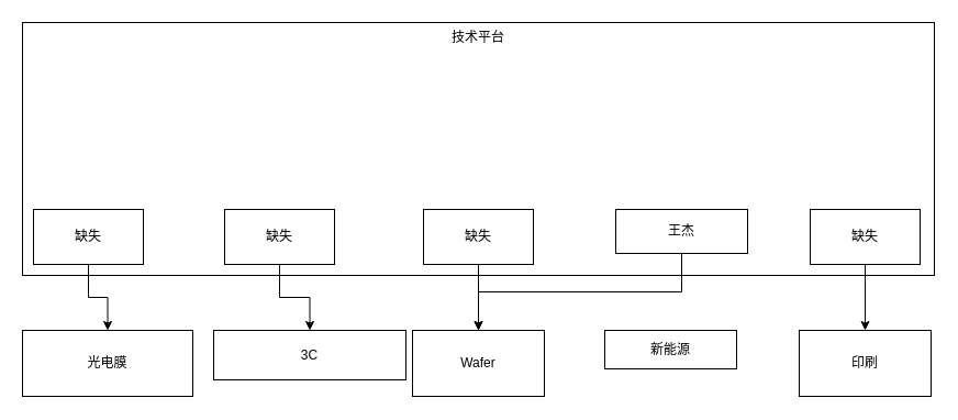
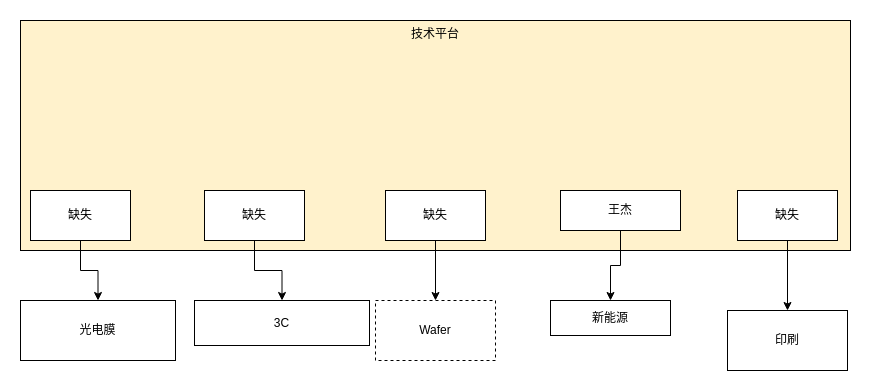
- <mxCell id="2" value="技术平台" style="rounded=0;whiteSpace=wrap;html=1;align=center;verticalAlign=top;" vertex="1" parent="1"><mxGeometry x="20" y="20" width="830" height="230" as="geometry" /></mxCell>
+ <mxCell id="2" value="技术平台" style="rounded=0;whiteSpace=wrap;html=1;align=center;verticalAlign=top;fillColor=#fff2cc;" vertex="1" parent="1"><mxGeometry x="20" y="20" width="830" height="230" as="geometry" /></mxCell>
- <mxCell id="14" style="edgeStyle=orthogonalEdgeStyle;rounded=0;orthogonalLoop=1;jettySize=auto;html=1;exitX=0.5;exitY=1;exitDx=0;exitDy=0;" edge="1" parent="1" source="15" target="5"><mxGeometry relative="1" as="geometry" /></mxCell>
+ <mxCell id="14" style="edgeStyle=orthogonalEdgeStyle;rounded=0;orthogonalLoop=1;jettySize=auto;html=1;exitX=0.5;exitY=1;exitDx=0;exitDy=0;" edge="1" parent="1" source="15" target="6"><mxGeometry relative="1" as="geometry" /></mxCell>
- <mxCell id="5" value="Wafer" style="rounded=0;whiteSpace=wrap;html=1;" vertex="1" parent="1"><mxGeometry x="375" y="300" width="120" height="60" as="geometry" /></mxCell>
+ <mxCell id="5" value="Wafer" style="rounded=0;whiteSpace=wrap;html=1;dashed=1;" vertex="1" parent="1"><mxGeometry x="375" y="300" width="120" height="60" as="geometry" /></mxCell>
- <mxCell id="7" value="印刷" style="rounded=0;whiteSpace=wrap;html=1;" vertex="1" parent="1"><mxGeometry x="727" y="300" width="120" height="60" as="geometry" /></mxCell>
+ <mxCell id="7" value="印刷" style="rounded=0;whiteSpace=wrap;html=1;" vertex="1" parent="1"><mxGeometry x="727" y="310" width="120" height="60" as="geometry" /></mxCell>
